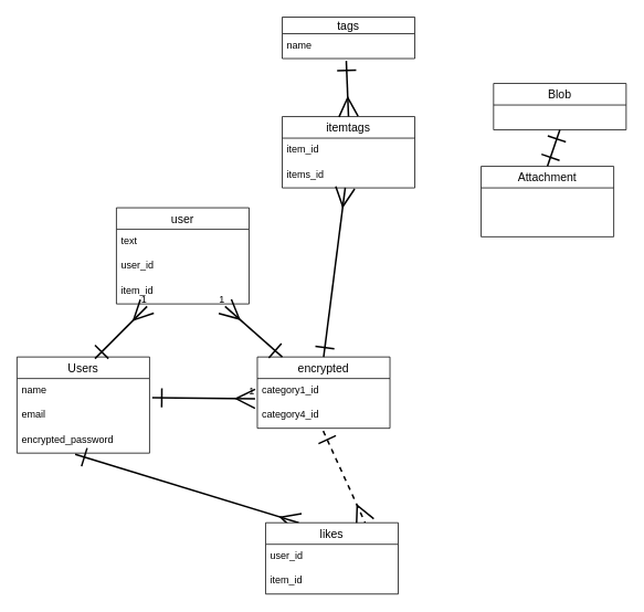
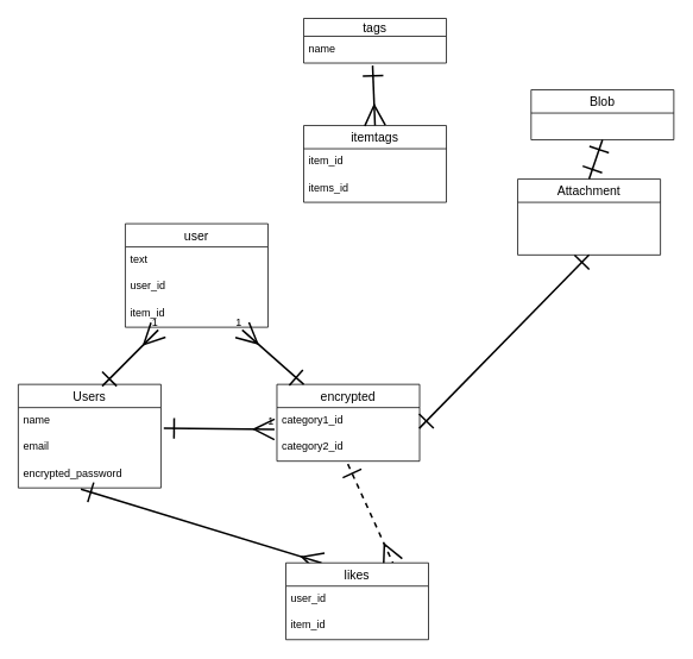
- <mxCell id="25" value="" style="endArrow=ERmany;html=1;rounded=0;startSize=20;sourcePerimeterSpacing=0;endFill=0;endSize=20;startArrow=ERone;startFill=0;strokeWidth=2;entryX=0.475;entryY=0.992;entryDx=0;entryDy=0;exitX=0.5;exitY=0;exitDx=0;exitDy=0;entryPerimeter=0;" parent="1" source="6" target="24" edge="1"><mxGeometry relative="1" as="geometry"><mxPoint x="509.52" y="379.3" as="sourcePoint" /><mxPoint x="404" y="520" as="targetPoint" /></mxGeometry></mxCell>
+ <mxCell id="18" value="" style="endArrow=ERone;html=1;rounded=0;startSize=20;sourcePerimeterSpacing=0;endFill=0;endSize=20;startArrow=ERone;startFill=0;strokeWidth=2;entryX=0.997;entryY=0.776;entryDx=0;entryDy=0;exitX=0.5;exitY=1;exitDx=0;exitDy=0;entryPerimeter=0;" parent="1" source="16" target="7" edge="1"><mxGeometry relative="1" as="geometry"><mxPoint x="704.16" y="286.57" as="sourcePoint" /><mxPoint x="580" y="359.43" as="targetPoint" /></mxGeometry></mxCell>
- <mxCell id="8" value="category4_id" style="text;strokeColor=none;fillColor=none;spacingLeft=4;spacingRight=4;overflow=hidden;rotatable=0;points=[[0,0.5],[1,0.5]];portConstraint=eastwest;fontSize=12;" parent="6" vertex="1"><mxGeometry y="56" width="160" height="30" as="geometry" /></mxCell>
+ <mxCell id="8" value="category2_id" style="text;strokeColor=none;fillColor=none;spacingLeft=4;spacingRight=4;overflow=hidden;rotatable=0;points=[[0,0.5],[1,0.5]];portConstraint=eastwest;fontSize=12;" parent="6" vertex="1"><mxGeometry y="56" width="160" height="30" as="geometry" /></mxCell>
